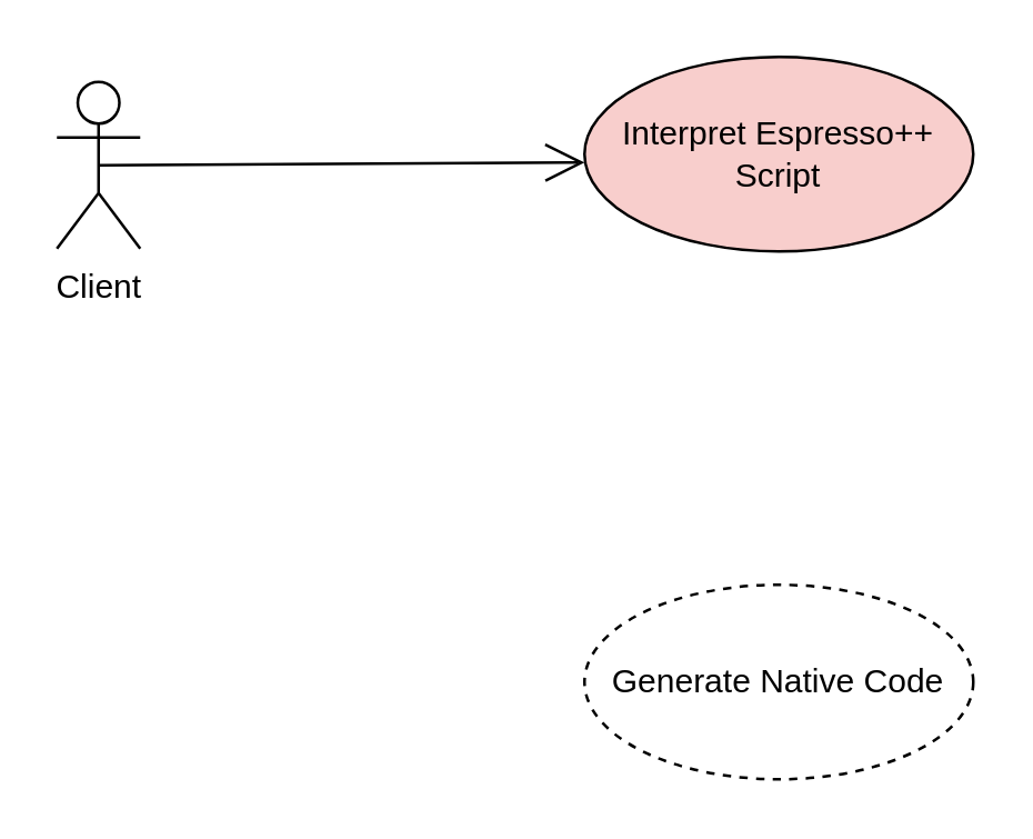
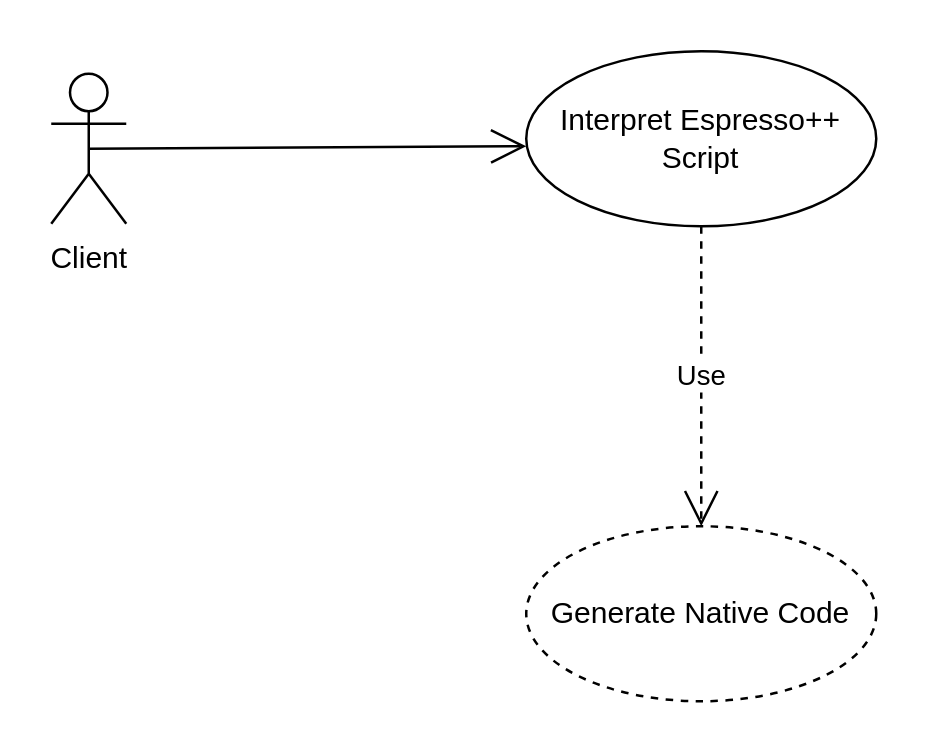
- <mxCell id="4" value="Interpret Espresso++ Script" style="ellipse;whiteSpace=wrap;html=1;fillColor=#f8cecc;" parent="1" vertex="1"><mxGeometry x="210" y="20" width="140" height="70" as="geometry" /></mxCell>
+ <mxCell id="4" value="Interpret Espresso++ Script" style="ellipse;whiteSpace=wrap;html=1;" parent="1" vertex="1"><mxGeometry x="210" y="20" width="140" height="70" as="geometry" /></mxCell>
+ <mxCell id="5" value="Use" style="endArrow=open;endSize=12;dashed=1;html=1;exitX=0.5;exitY=1;exitDx=0;exitDy=0;" parent="1" source="4" target="3" edge="1"><mxGeometry width="160" relative="1" as="geometry"><mxPoint x="-30" y="250" as="sourcePoint" /><mxPoint x="130" y="250" as="targetPoint" /></mxGeometry></mxCell>
